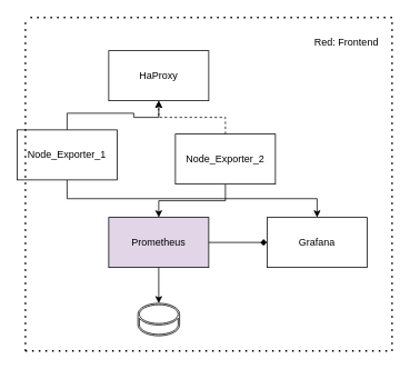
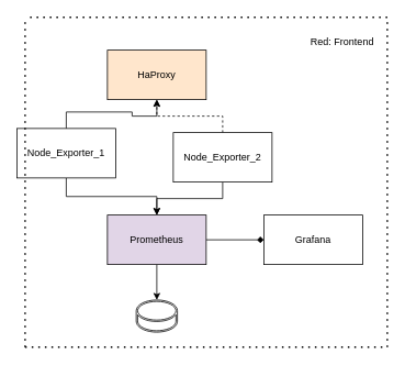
- <mxCell id="12" value="HaProxy" style="rounded=0;whiteSpace=wrap;html=1;" parent="1" vertex="1"><mxGeometry x="130" y="60" width="120" height="60" as="geometry" /></mxCell>
+ <mxCell id="12" value="HaProxy" style="rounded=0;whiteSpace=wrap;html=1;fillColor=#ffe6cc;" parent="1" vertex="1"><mxGeometry x="130" y="60" width="120" height="60" as="geometry" /></mxCell>
- <mxCell id="10" style="edgeStyle=orthogonalEdgeStyle;rounded=0;orthogonalLoop=1;jettySize=auto;html=1;exitX=0.5;exitY=1;exitDx=0;exitDy=0;" parent="1" source="11" target="5" edge="1"><mxGeometry relative="1" as="geometry" /></mxCell>
+ <mxCell id="10" style="edgeStyle=orthogonalEdgeStyle;rounded=0;orthogonalLoop=1;jettySize=auto;html=1;exitX=0.5;exitY=1;exitDx=0;exitDy=0;entryX=0.5;entryY=0;entryDx=0;entryDy=0;" parent="1" source="11" target="4" edge="1"><mxGeometry relative="1" as="geometry" /></mxCell>
